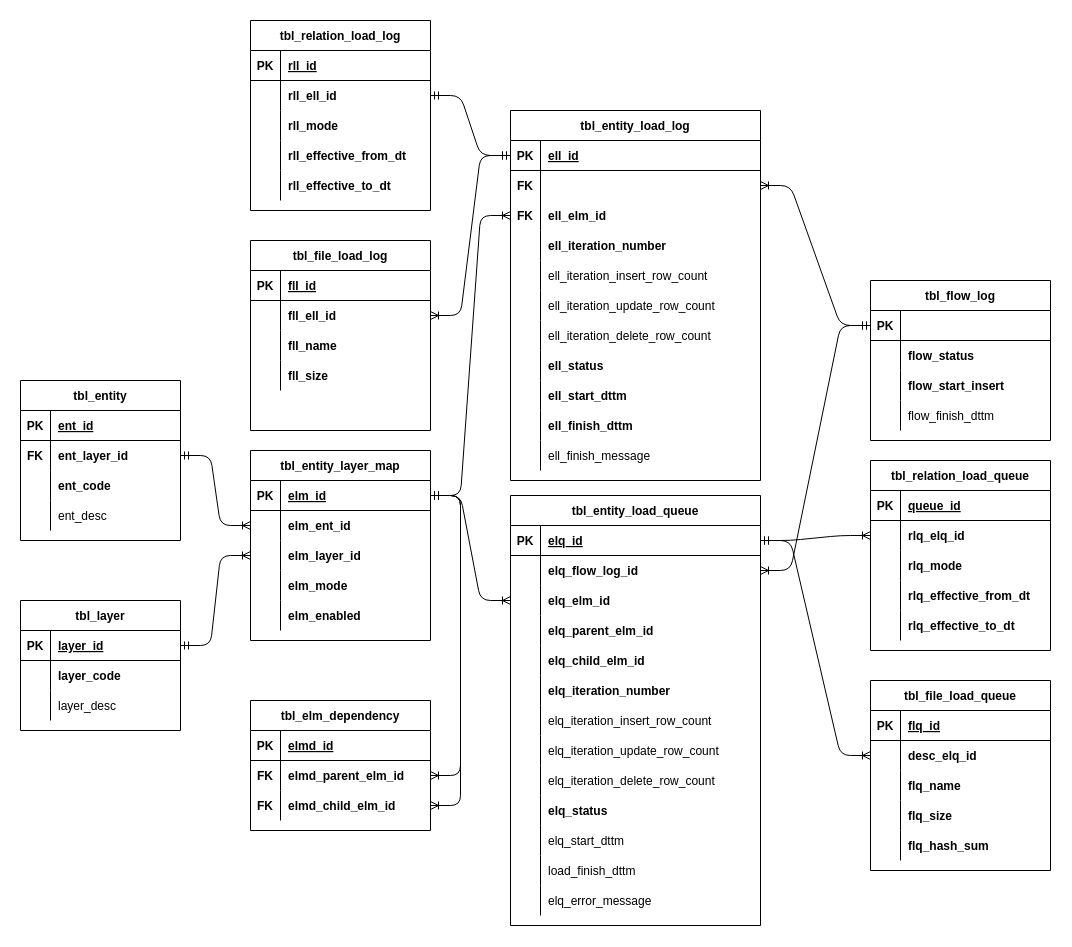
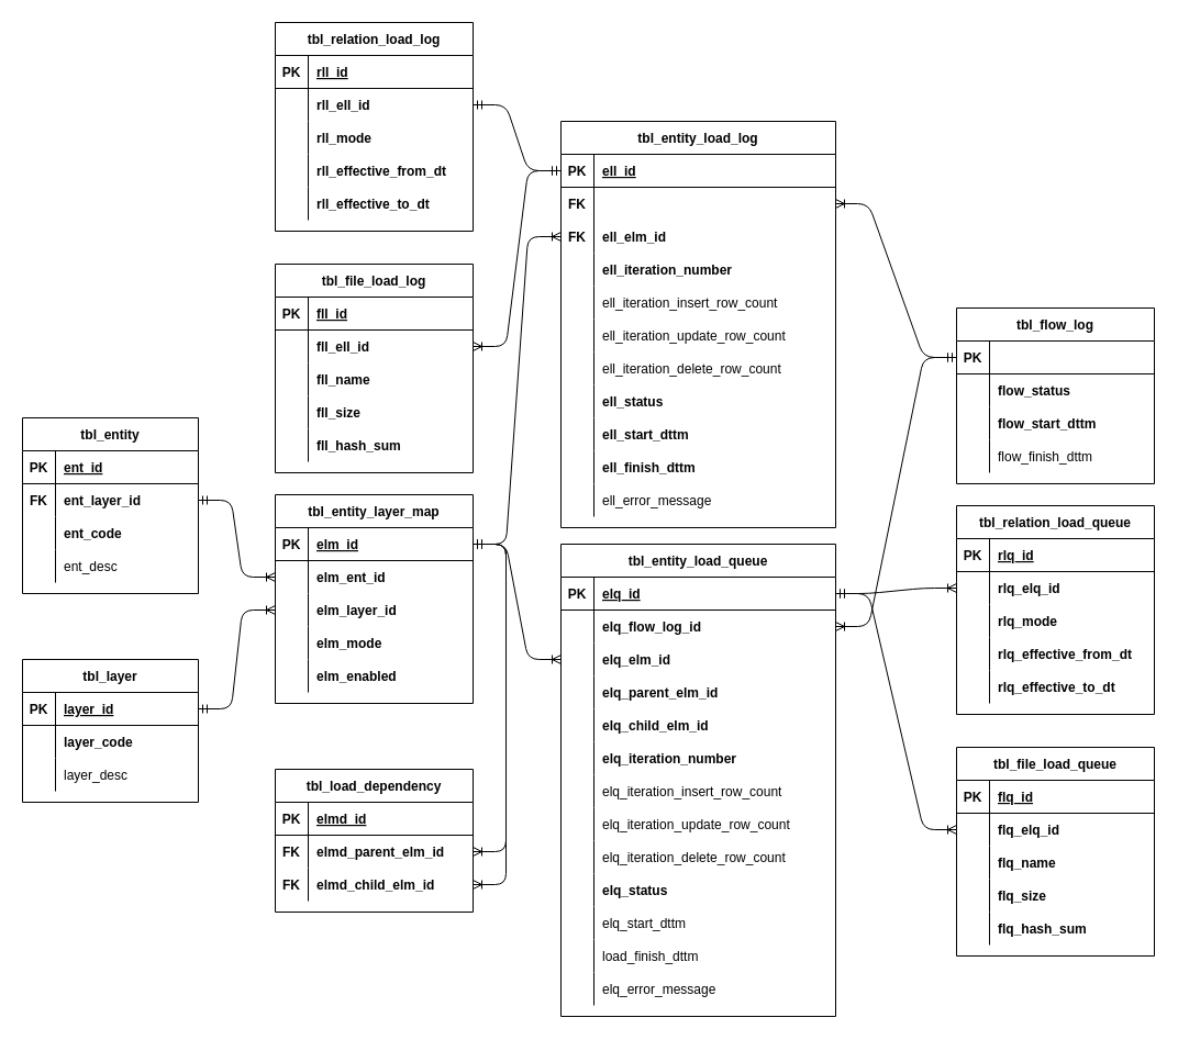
- <mxCell id="20" value="flow_start_insert" style="shape=partialRectangle;overflow=hidden;connectable=0;fillColor=none;top=0;left=0;bottom=0;right=0;align=left;spacingLeft=6;fontStyle=1" parent="18" vertex="1"><mxGeometry x="30" width="150" height="30" as="geometry" /></mxCell>
+ <mxCell id="20" value="flow_start_dttm" style="shape=partialRectangle;overflow=hidden;connectable=0;fillColor=none;top=0;left=0;bottom=0;right=0;align=left;spacingLeft=6;fontStyle=1" parent="18" vertex="1"><mxGeometry x="30" width="150" height="30" as="geometry" /></mxCell>
+ <mxCell id="105" value="fll_hash_sum" style="shape=partialRectangle;connectable=0;fillColor=none;top=0;left=0;bottom=0;right=0;align=left;spacingLeft=6;overflow=hidden;fontStyle=1" parent="103" vertex="1"><mxGeometry x="30" width="150" height="30" as="geometry" /></mxCell>
- <mxCell id="71" value="ell_finish_message" style="shape=partialRectangle;connectable=0;fillColor=none;top=0;left=0;bottom=0;right=0;align=left;spacingLeft=6;overflow=hidden;" parent="69" vertex="1"><mxGeometry x="30" width="220" height="30" as="geometry" /></mxCell>
+ <mxCell id="71" value="ell_error_message" style="shape=partialRectangle;connectable=0;fillColor=none;top=0;left=0;bottom=0;right=0;align=left;spacingLeft=6;overflow=hidden;" parent="69" vertex="1"><mxGeometry x="30" width="220" height="30" as="geometry" /></mxCell>
- <mxCell id="181" value="queue_id" style="shape=partialRectangle;connectable=0;fillColor=none;top=0;left=0;bottom=0;right=0;align=left;spacingLeft=6;fontStyle=5;overflow=hidden;" vertex="1" parent="179"><mxGeometry x="30" width="150" height="30" as="geometry" /></mxCell>
+ <mxCell id="181" value="rlq_id" style="shape=partialRectangle;connectable=0;fillColor=none;top=0;left=0;bottom=0;right=0;align=left;spacingLeft=6;fontStyle=5;overflow=hidden;" vertex="1" parent="179"><mxGeometry x="30" width="150" height="30" as="geometry" /></mxCell>
- <mxCell id="124" value="tbl_elm_dependency" style="shape=table;startSize=30;container=1;collapsible=1;childLayout=tableLayout;fixedRows=1;rowLines=0;fontStyle=1;align=center;resizeLast=1;" vertex="1" parent="1"><mxGeometry x="250" y="700" width="180" height="130" as="geometry" /></mxCell>
+ <mxCell id="124" value="tbl_load_dependency" style="shape=table;startSize=30;container=1;collapsible=1;childLayout=tableLayout;fixedRows=1;rowLines=0;fontStyle=1;align=center;resizeLast=1;" vertex="1" parent="1"><mxGeometry x="250" y="700" width="180" height="130" as="geometry" /></mxCell>
- <mxCell id="200" value="desc_elq_id" style="shape=partialRectangle;connectable=0;fillColor=none;top=0;left=0;bottom=0;right=0;align=left;spacingLeft=6;overflow=hidden;fontStyle=1" vertex="1" parent="198"><mxGeometry x="30" width="150" height="30" as="geometry" /></mxCell>
+ <mxCell id="200" value="flq_elq_id" style="shape=partialRectangle;connectable=0;fillColor=none;top=0;left=0;bottom=0;right=0;align=left;spacingLeft=6;overflow=hidden;fontStyle=1" vertex="1" parent="198"><mxGeometry x="30" width="150" height="30" as="geometry" /></mxCell>
